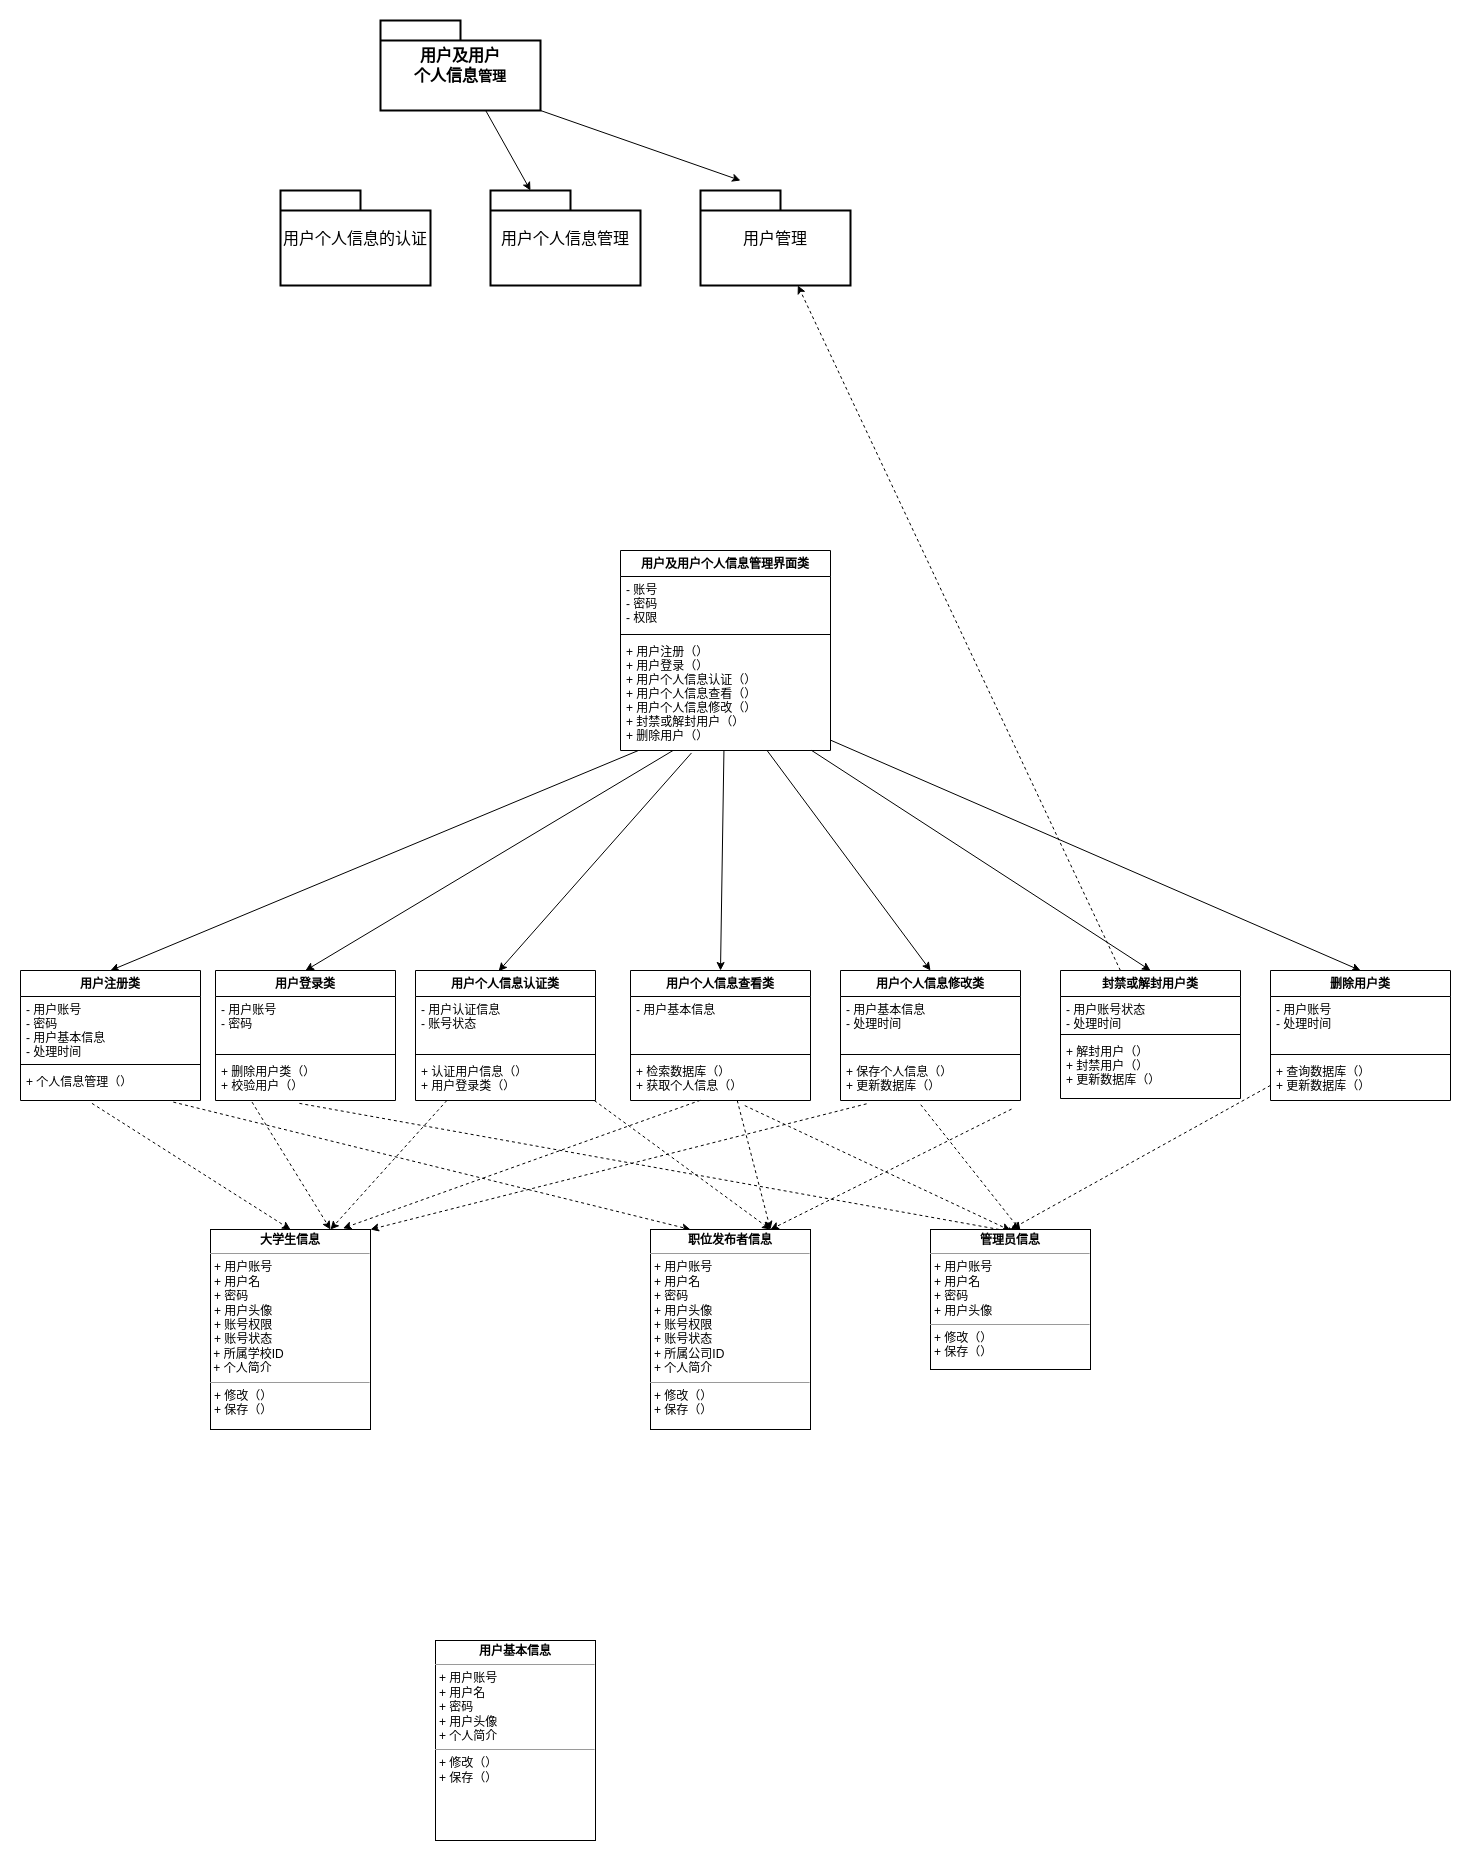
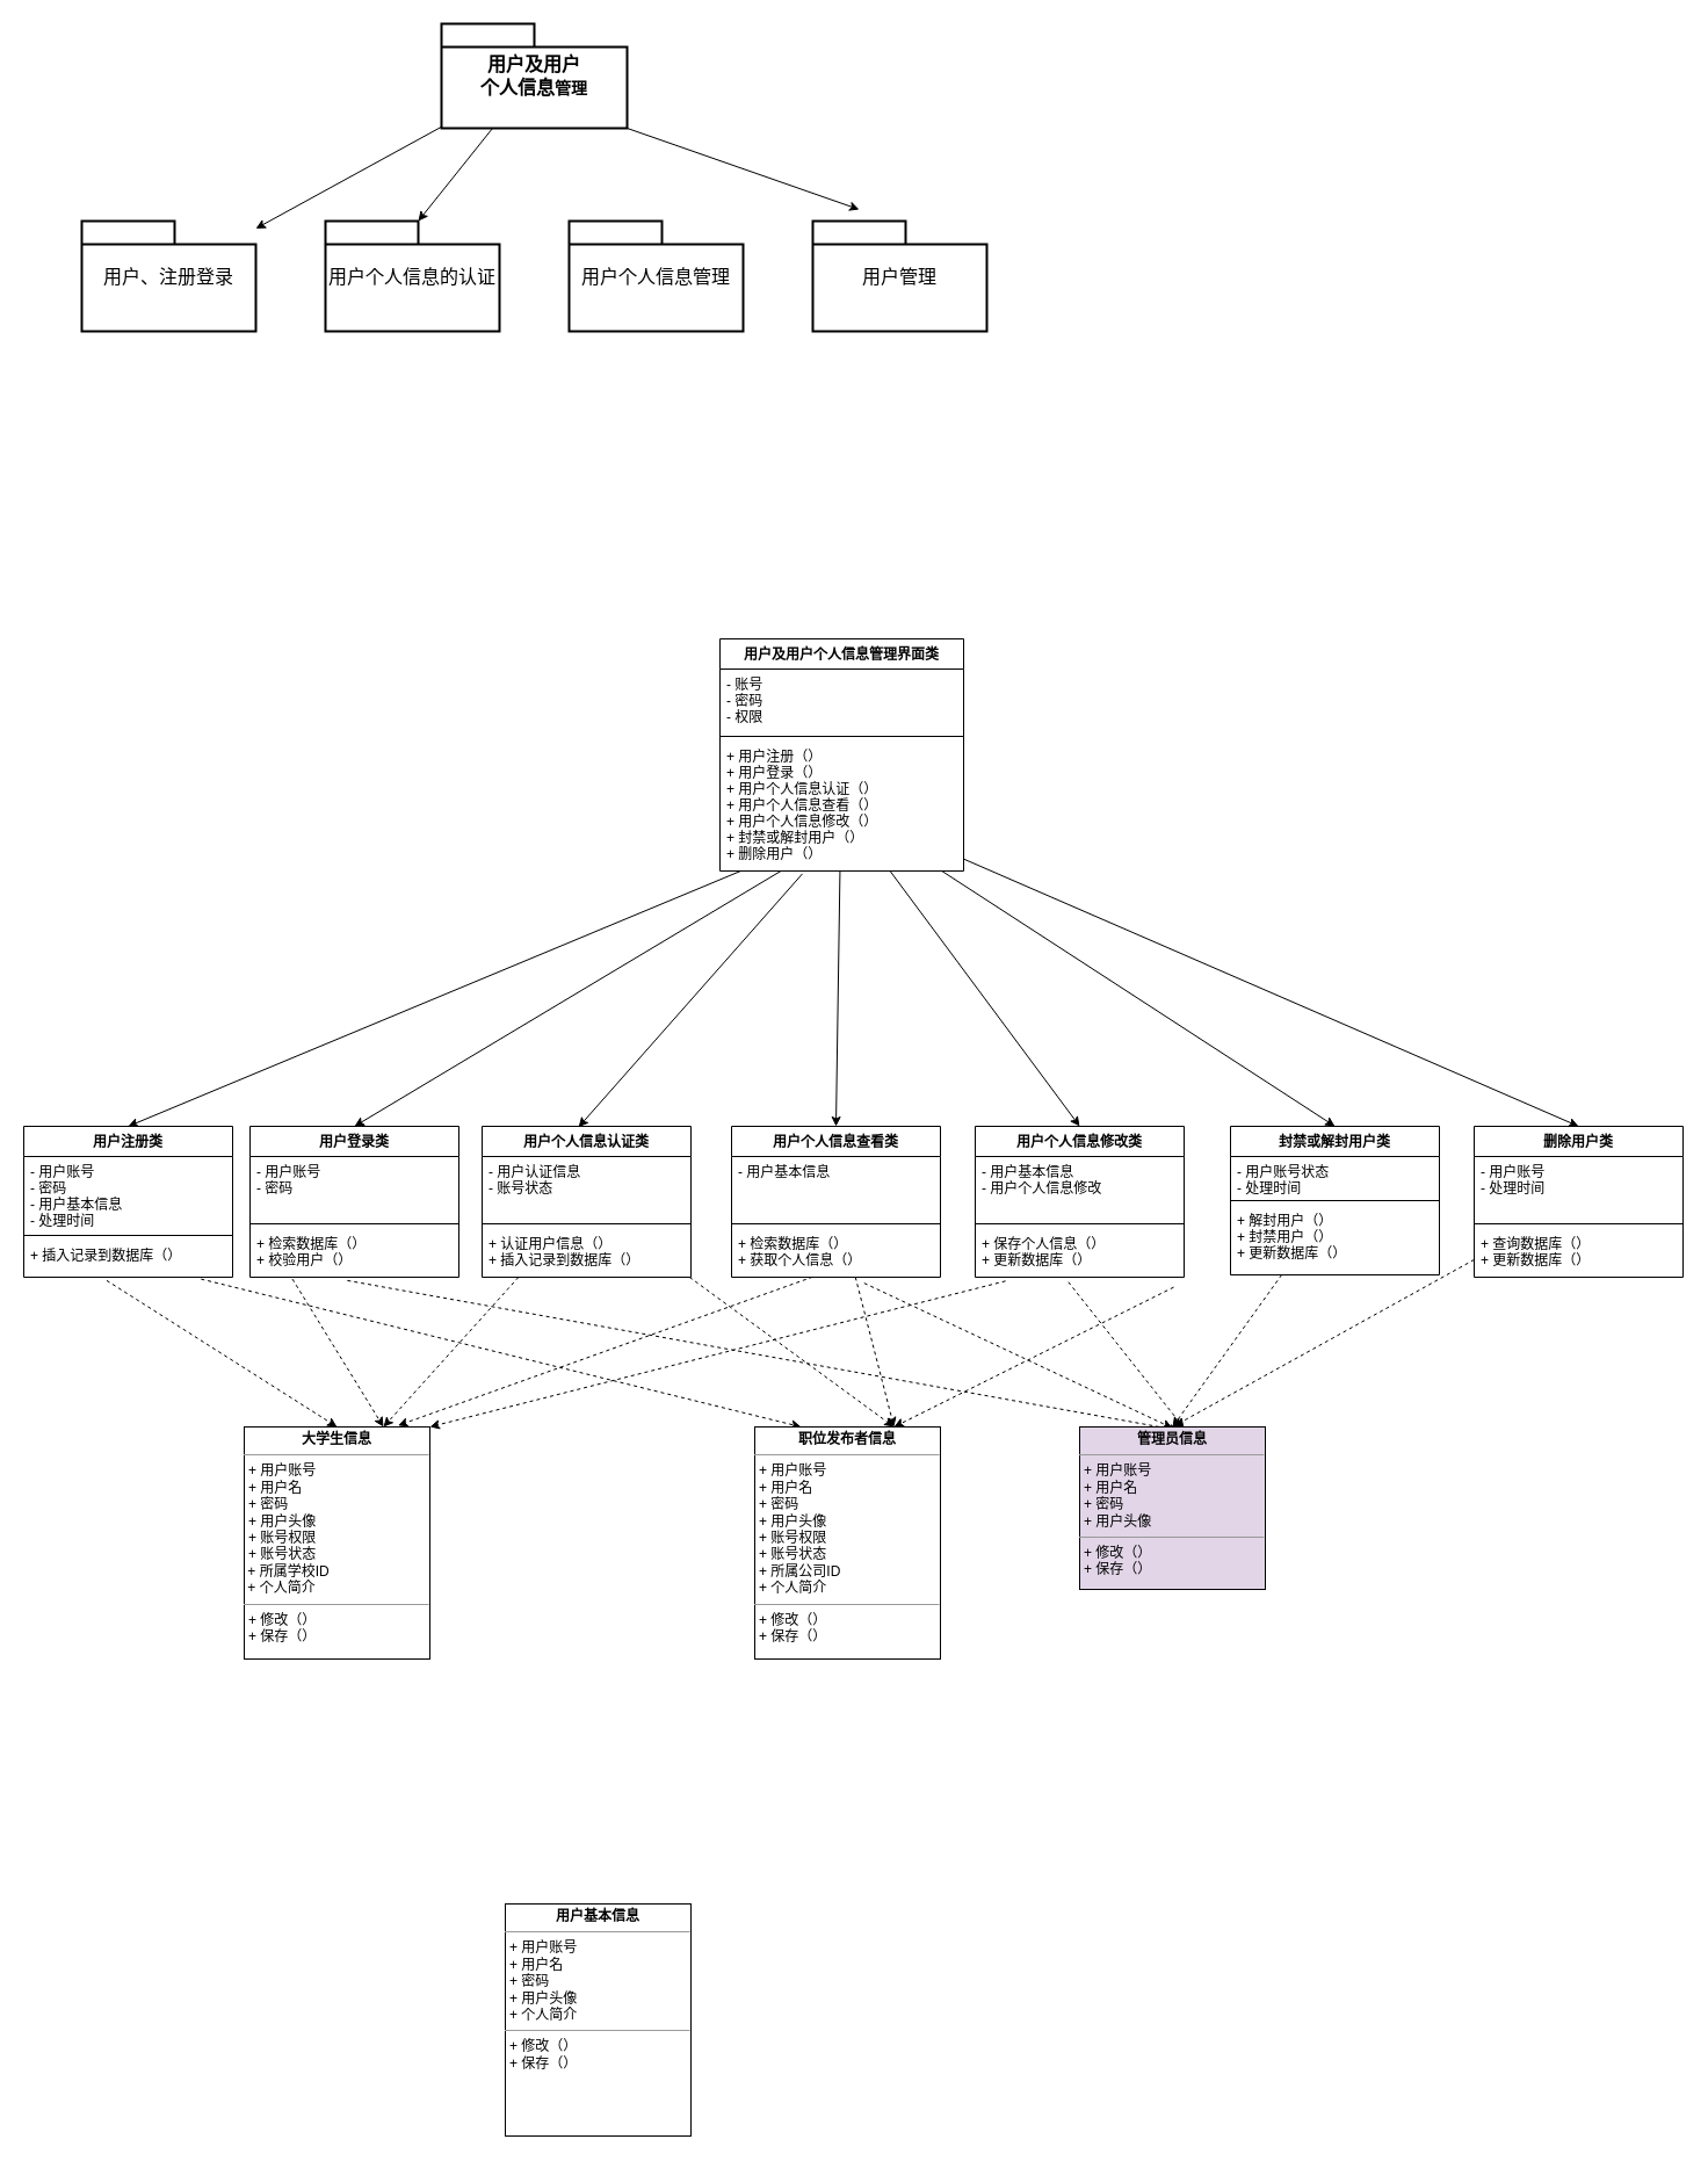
- <mxCell id="3" style="edgeStyle=none;rounded=0;orthogonalLoop=1;jettySize=auto;html=1;entryX=0;entryY=0;entryDx=40;entryDy=0;entryPerimeter=0;fontSize=16;" parent="1" source="6" target="9" edge="1"><mxGeometry relative="1" as="geometry" /></mxCell>
+ <mxCell id="4" style="edgeStyle=none;rounded=0;orthogonalLoop=1;jettySize=auto;html=1;entryX=0;entryY=0;entryDx=80;entryDy=0;entryPerimeter=0;fontSize=16;" parent="1" source="6" target="8" edge="1"><mxGeometry relative="1" as="geometry" /></mxCell>
+ <mxCell id="2" value="" style="rounded=0;orthogonalLoop=1;jettySize=auto;html=1;" parent="1" source="6" target="7" edge="1"><mxGeometry relative="1" as="geometry" /></mxCell>
+ <mxCell id="7" value="&lt;p class=&quot;MsoNormal&quot;&gt;&lt;span style=&quot;font-size: 12.0pt&quot;&gt;用户、&lt;/span&gt;&lt;span style=&quot;font-size: 12.0pt&quot;&gt;注册登录&lt;/span&gt;&lt;/p&gt;" style="shape=folder;tabWidth=80;tabHeight=20;tabPosition=left;strokeWidth=2;html=1;whiteSpace=wrap;align=center;fontSize=16;" parent="1" vertex="1"><mxGeometry x="70" y="190" width="150" height="95" as="geometry" /></mxCell>
- <mxCell id="50" style="edgeStyle=none;orthogonalLoop=1;jettySize=auto;html=1;shadow=0;dashed=1;elbow=vertical;" edge="1" parent="1" source="51" target="10"><mxGeometry relative="1" as="geometry" /></mxCell>
+ <mxCell id="50" style="edgeStyle=none;orthogonalLoop=1;jettySize=auto;html=1;entryX=0.5;entryY=0;entryDx=0;entryDy=0;shadow=0;dashed=1;elbow=vertical;" edge="1" parent="1" source="51" target="63"><mxGeometry relative="1" as="geometry" /></mxCell>
- <mxCell id="47" value="- 用户基本信息&#10;- 处理时间" style="text;strokeColor=none;fillColor=none;align=left;verticalAlign=top;spacingLeft=4;spacingRight=4;overflow=hidden;rotatable=0;points=[[0,0.5],[1,0.5]];portConstraint=eastwest;" vertex="1" parent="46"><mxGeometry y="26" width="180" height="54" as="geometry" /></mxCell>
+ <mxCell id="47" value="- 用户基本信息&#10;- 用户个人信息修改" style="text;strokeColor=none;fillColor=none;align=left;verticalAlign=top;spacingLeft=4;spacingRight=4;overflow=hidden;rotatable=0;points=[[0,0.5],[1,0.5]];portConstraint=eastwest;" vertex="1" parent="46"><mxGeometry y="26" width="180" height="54" as="geometry" /></mxCell>
- <mxCell id="29" value="+ 删除用户类（）&#10;+ 校验用户（）" style="text;strokeColor=none;fillColor=none;align=left;verticalAlign=top;spacingLeft=4;spacingRight=4;overflow=hidden;rotatable=0;points=[[0,0.5],[1,0.5]];portConstraint=eastwest;" vertex="1" parent="26"><mxGeometry y="88" width="180" height="42" as="geometry" /></mxCell>
+ <mxCell id="29" value="+ 检索数据库（）&#10;+ 校验用户（）" style="text;strokeColor=none;fillColor=none;align=left;verticalAlign=top;spacingLeft=4;spacingRight=4;overflow=hidden;rotatable=0;points=[[0,0.5],[1,0.5]];portConstraint=eastwest;" vertex="1" parent="26"><mxGeometry y="88" width="180" height="42" as="geometry" /></mxCell>
- <mxCell id="35" value="+ 认证用户信息（）&#10;+ 用户登录类（）" style="text;strokeColor=none;fillColor=none;align=left;verticalAlign=top;spacingLeft=4;spacingRight=4;overflow=hidden;rotatable=0;points=[[0,0.5],[1,0.5]];portConstraint=eastwest;" vertex="1" parent="32"><mxGeometry y="88" width="180" height="42" as="geometry" /></mxCell>
+ <mxCell id="35" value="+ 认证用户信息（）&#10;+ 插入记录到数据库（）" style="text;strokeColor=none;fillColor=none;align=left;verticalAlign=top;spacingLeft=4;spacingRight=4;overflow=hidden;rotatable=0;points=[[0,0.5],[1,0.5]];portConstraint=eastwest;" vertex="1" parent="32"><mxGeometry y="88" width="180" height="42" as="geometry" /></mxCell>
- <mxCell id="23" value="+ 个人信息管理（）&#10;&#10;&#10;" style="text;strokeColor=none;fillColor=none;align=left;verticalAlign=top;spacingLeft=4;spacingRight=4;overflow=hidden;rotatable=0;points=[[0,0.5],[1,0.5]];portConstraint=eastwest;" vertex="1" parent="20"><mxGeometry y="98" width="180" height="32" as="geometry" /></mxCell>
+ <mxCell id="23" value="+ 插入记录到数据库（）&#10;&#10;&#10;" style="text;strokeColor=none;fillColor=none;align=left;verticalAlign=top;spacingLeft=4;spacingRight=4;overflow=hidden;rotatable=0;points=[[0,0.5],[1,0.5]];portConstraint=eastwest;" vertex="1" parent="20"><mxGeometry y="98" width="180" height="32" as="geometry" /></mxCell>
- <mxCell id="63" value="&lt;p style=&quot;margin: 0px ; margin-top: 4px ; text-align: center&quot;&gt;&lt;b&gt;管理员信息&lt;/b&gt;&lt;/p&gt;&lt;hr size=&quot;1&quot;&gt;&lt;p style=&quot;margin: 0px ; margin-left: 4px&quot;&gt;+ 用户账号&lt;/p&gt;&lt;p style=&quot;margin: 0px ; margin-left: 4px&quot;&gt;+ 用户名&lt;/p&gt;&lt;p style=&quot;margin: 0px ; margin-left: 4px&quot;&gt;+ 密码&lt;/p&gt;&lt;p style=&quot;margin: 0px ; margin-left: 4px&quot;&gt;+ 用户头像&lt;/p&gt;&lt;hr size=&quot;1&quot;&gt;&lt;p style=&quot;margin: 0px ; margin-left: 4px&quot;&gt;+ 修改（）&lt;/p&gt;&lt;p style=&quot;margin: 0px ; margin-left: 4px&quot;&gt;+ 保存（）&lt;/p&gt;" style="verticalAlign=top;align=left;overflow=fill;fontSize=12;fontFamily=Helvetica;html=1;" vertex="1" parent="1"><mxGeometry x="930" y="1229" width="160" height="140" as="geometry" /></mxCell>
+ <mxCell id="63" value="&lt;p style=&quot;margin: 0px ; margin-top: 4px ; text-align: center&quot;&gt;&lt;b&gt;管理员信息&lt;/b&gt;&lt;/p&gt;&lt;hr size=&quot;1&quot;&gt;&lt;p style=&quot;margin: 0px ; margin-left: 4px&quot;&gt;+ 用户账号&lt;/p&gt;&lt;p style=&quot;margin: 0px ; margin-left: 4px&quot;&gt;+ 用户名&lt;/p&gt;&lt;p style=&quot;margin: 0px ; margin-left: 4px&quot;&gt;+ 密码&lt;/p&gt;&lt;p style=&quot;margin: 0px ; margin-left: 4px&quot;&gt;+ 用户头像&lt;/p&gt;&lt;hr size=&quot;1&quot;&gt;&lt;p style=&quot;margin: 0px ; margin-left: 4px&quot;&gt;+ 修改（）&lt;/p&gt;&lt;p style=&quot;margin: 0px ; margin-left: 4px&quot;&gt;+ 保存（）&lt;/p&gt;" style="verticalAlign=top;align=left;overflow=fill;fontSize=12;fontFamily=Helvetica;html=1;fillColor=#e1d5e7;" vertex="1" parent="1"><mxGeometry x="930" y="1229" width="160" height="140" as="geometry" /></mxCell>
